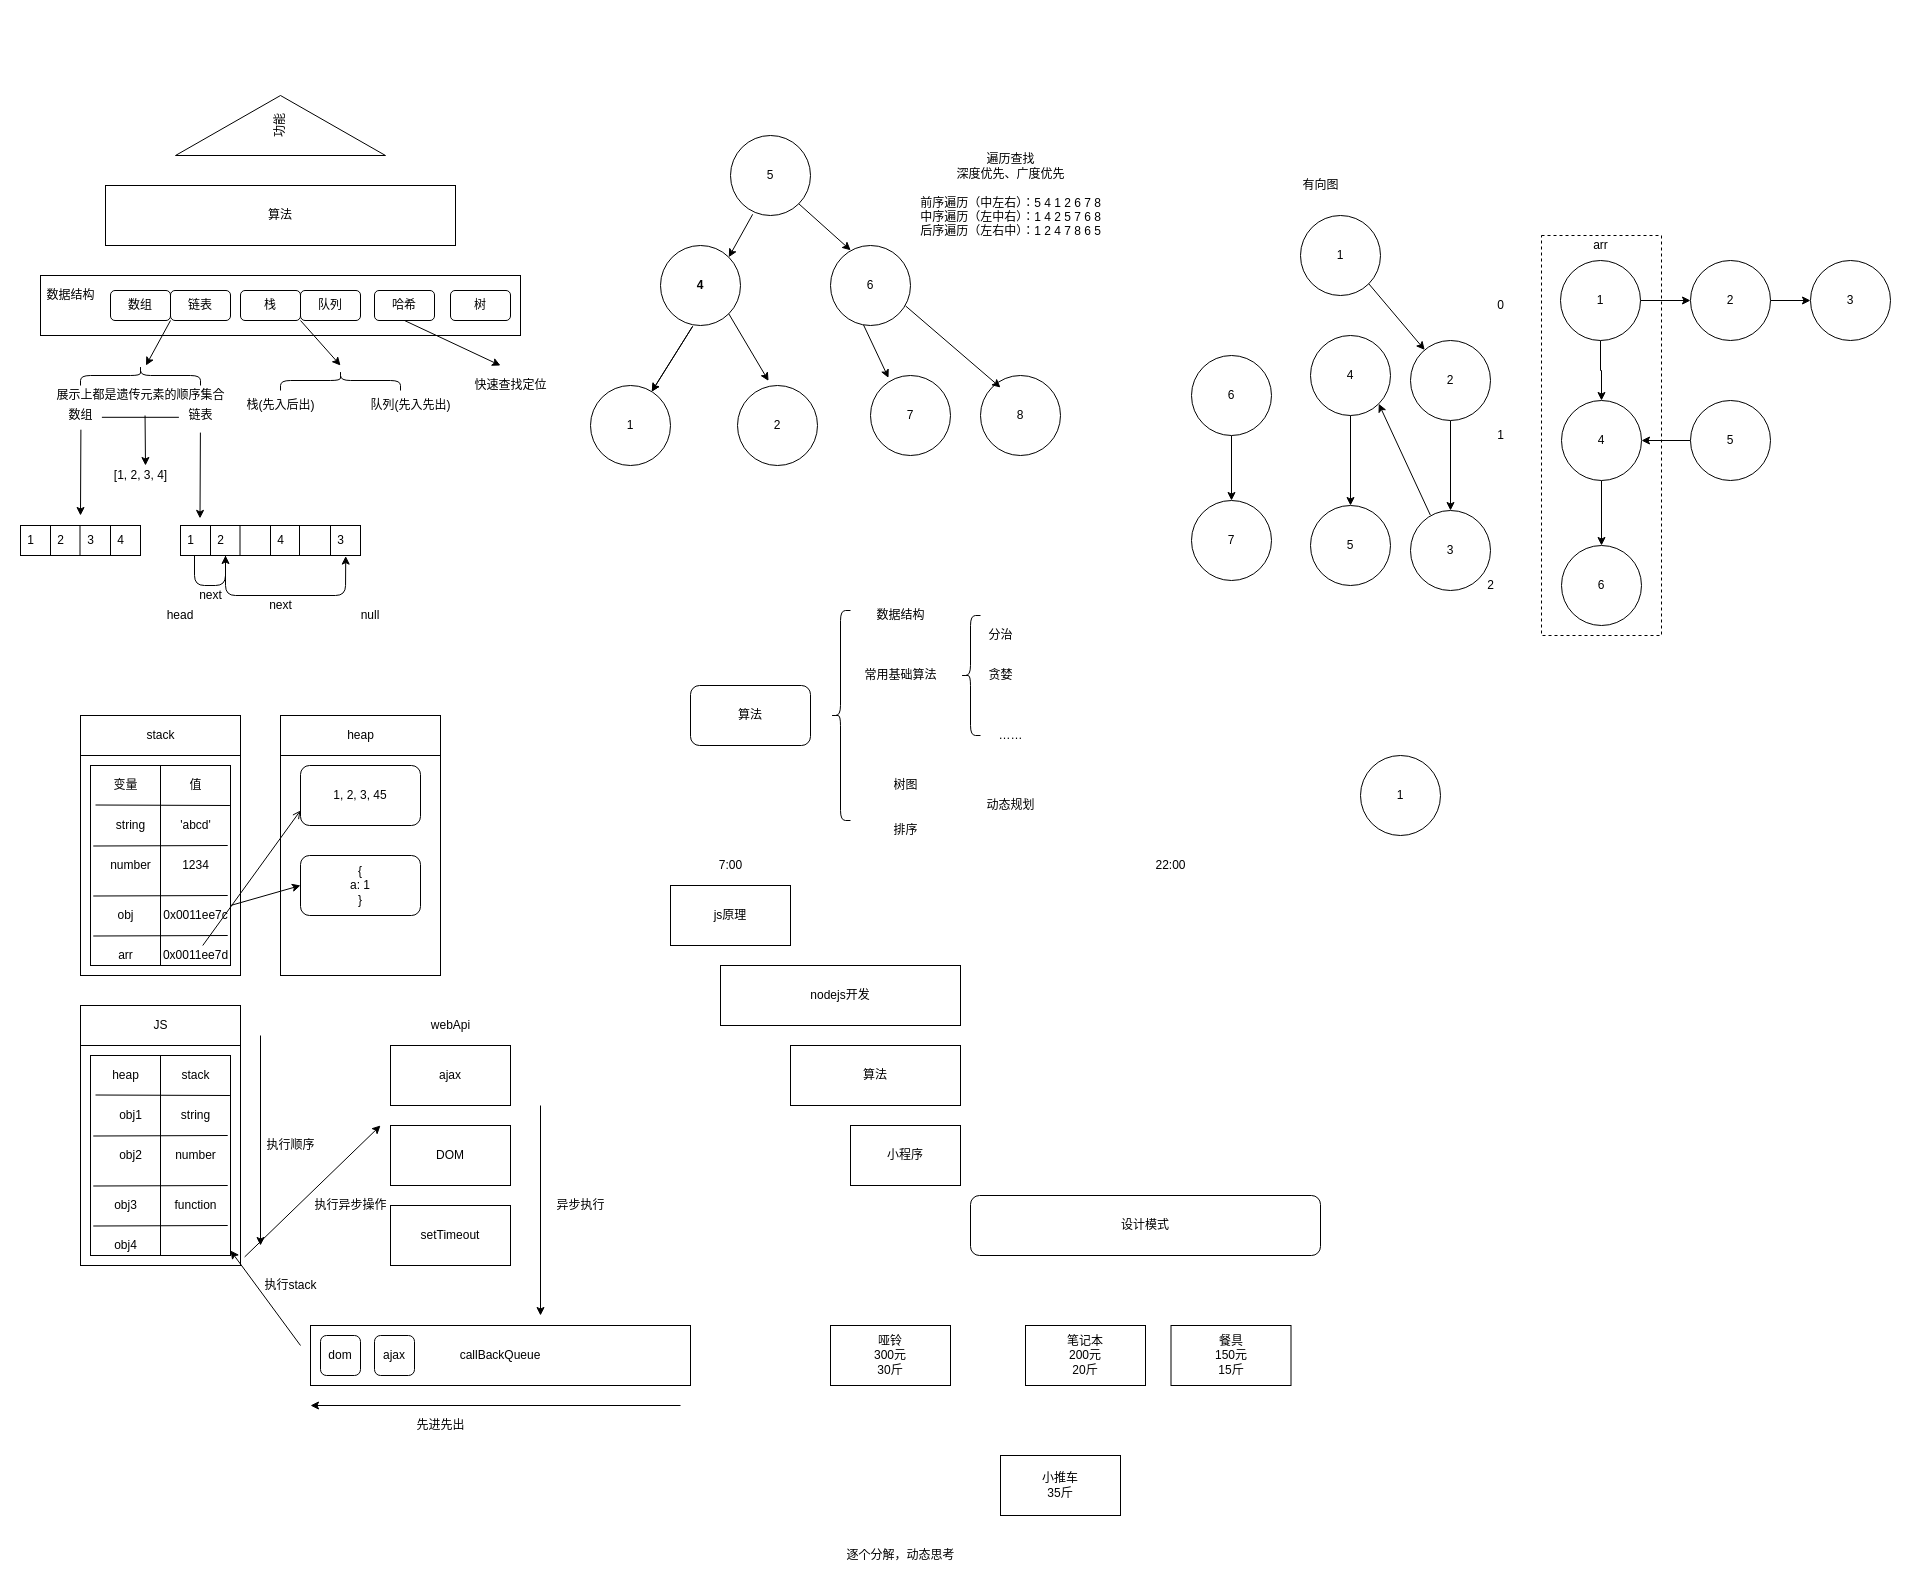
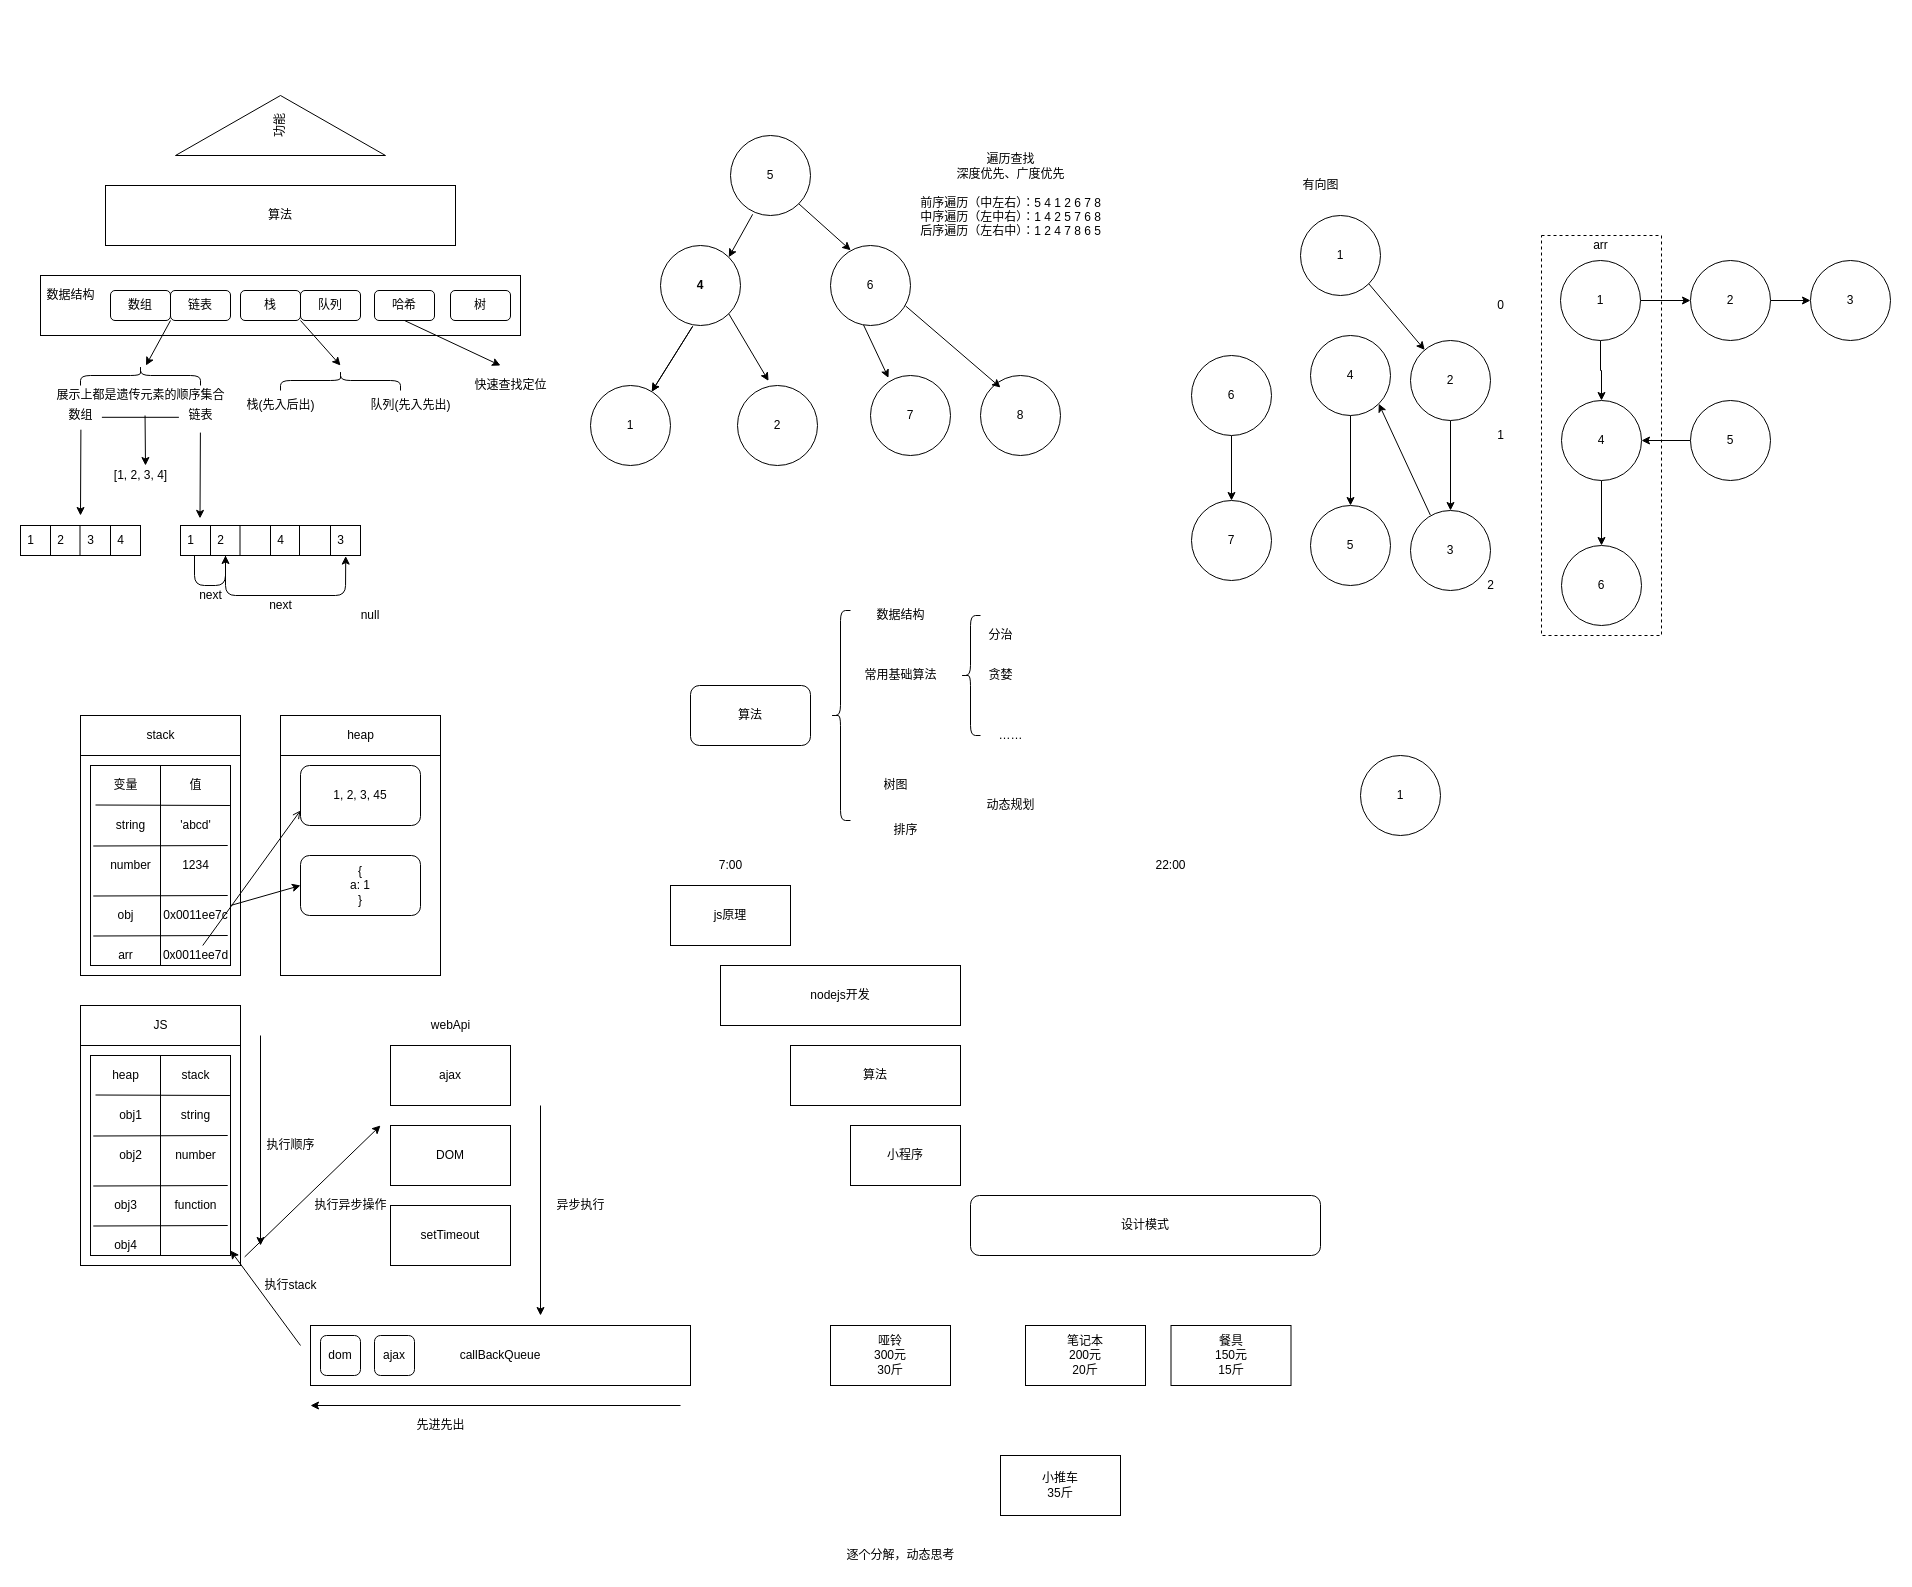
- <mxCell id="45" value="head" style="text;html=1;strokeColor=none;fillColor=none;align=center;verticalAlign=middle;whiteSpace=wrap;rounded=0;" vertex="1" parent="1"><mxGeometry x="160" y="605" width="40" height="20" as="geometry" /></mxCell>
- <mxCell id="138" value="树图" style="text;html=1;align=center;verticalAlign=middle;resizable=0;points=[];autosize=1;strokeColor=none;fillColor=none;" vertex="1" parent="1"><mxGeometry x="885" y="775" width="40" height="20" as="geometry" /></mxCell>
+ <mxCell id="138" value="树图" style="text;html=1;align=center;verticalAlign=middle;resizable=0;points=[];autosize=1;strokeColor=none;fillColor=none;" vertex="1" parent="1"><mxGeometry x="875" y="775" width="40" height="20" as="geometry" /></mxCell>
